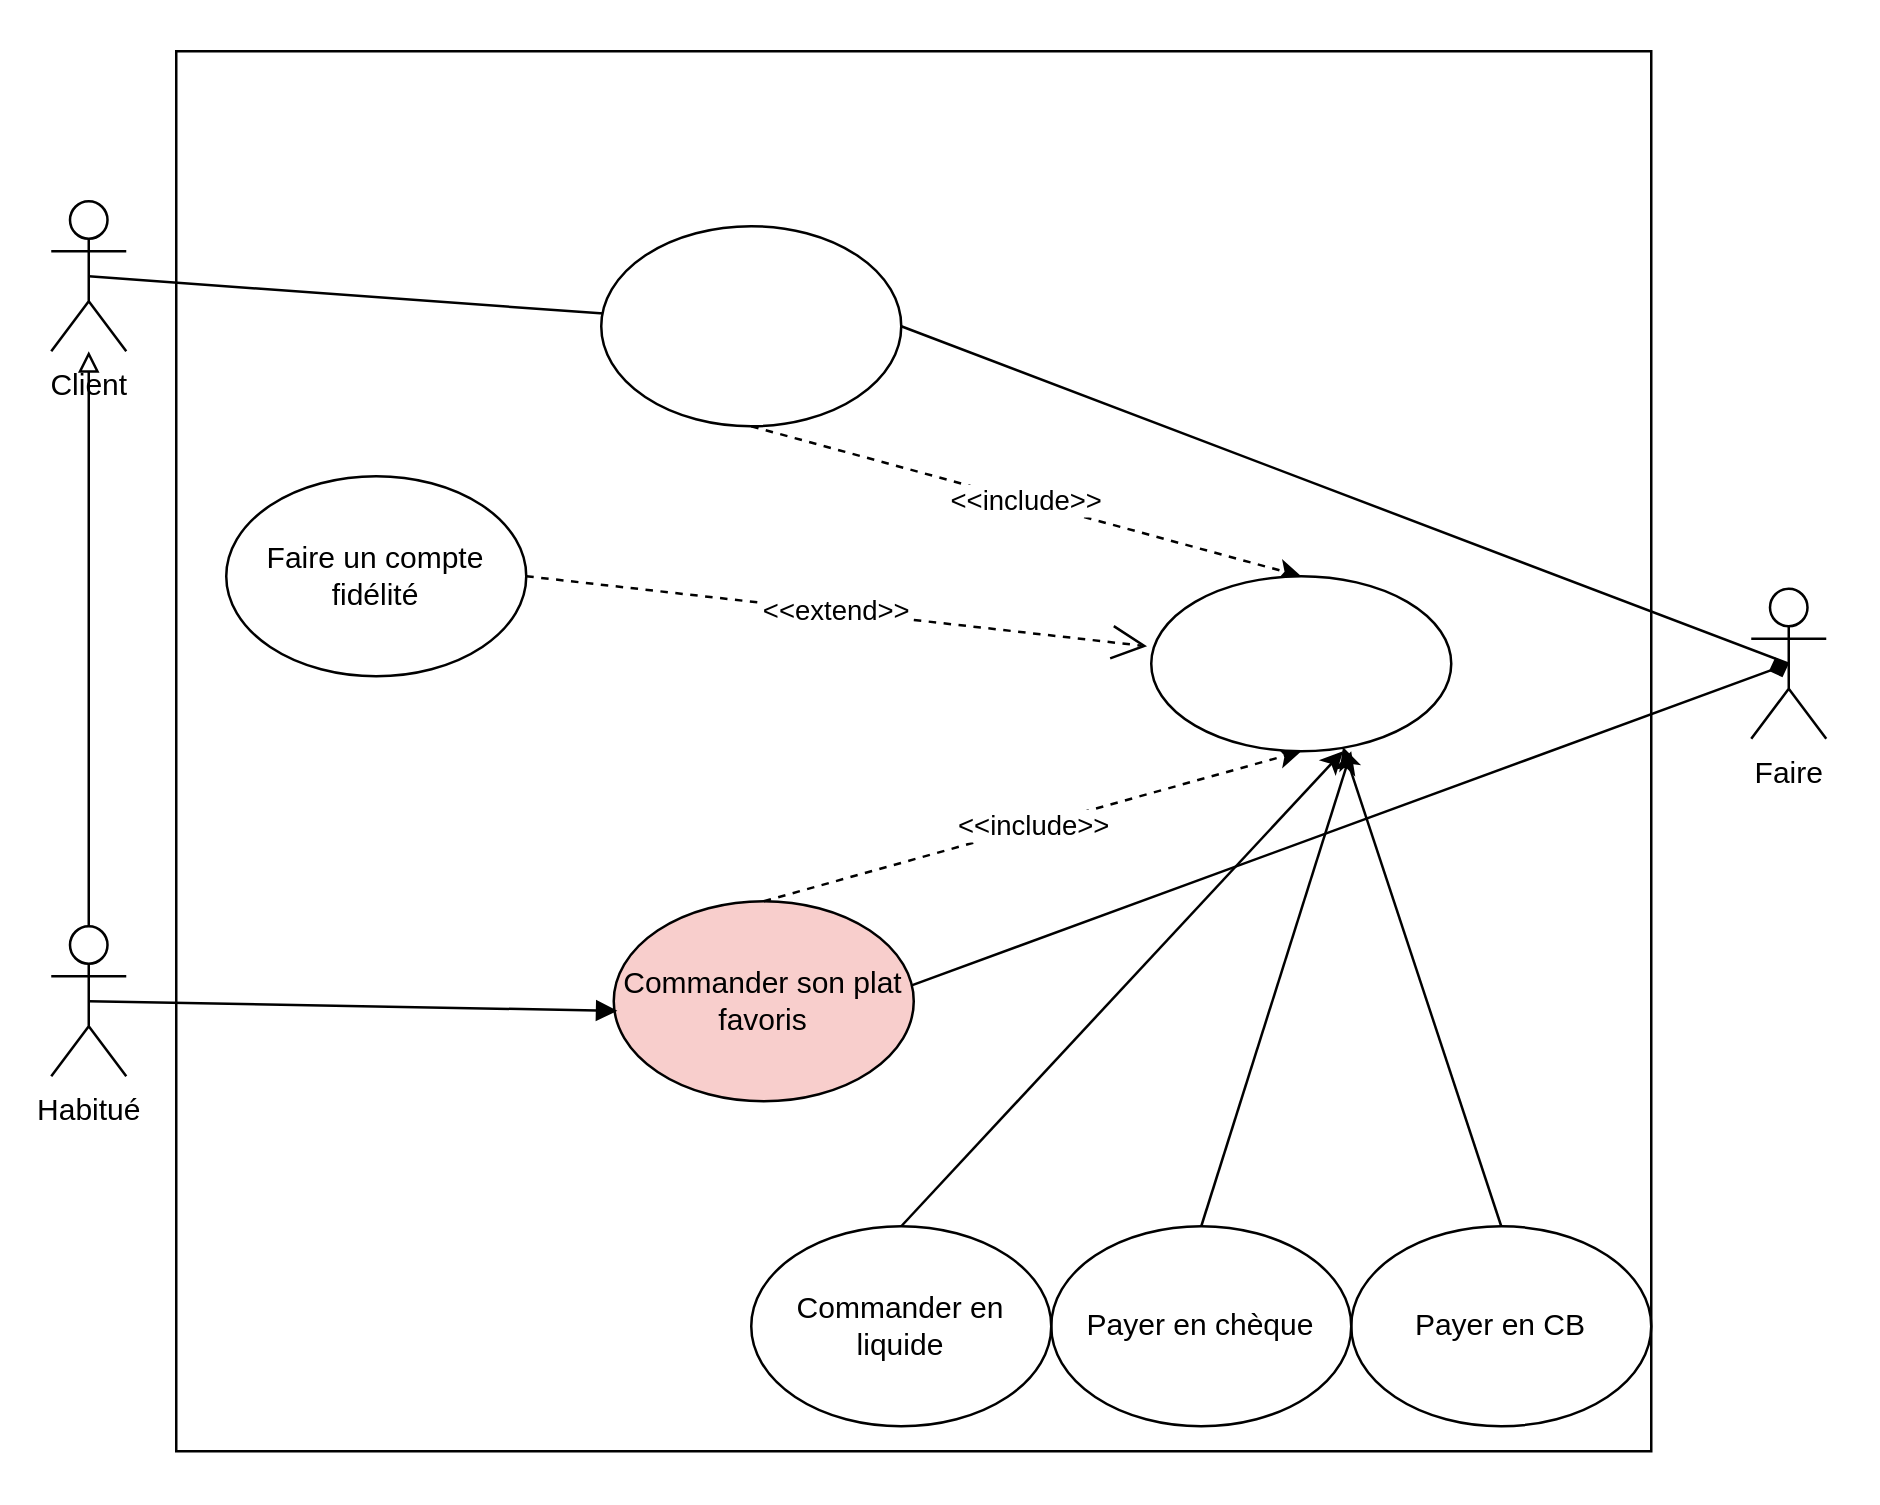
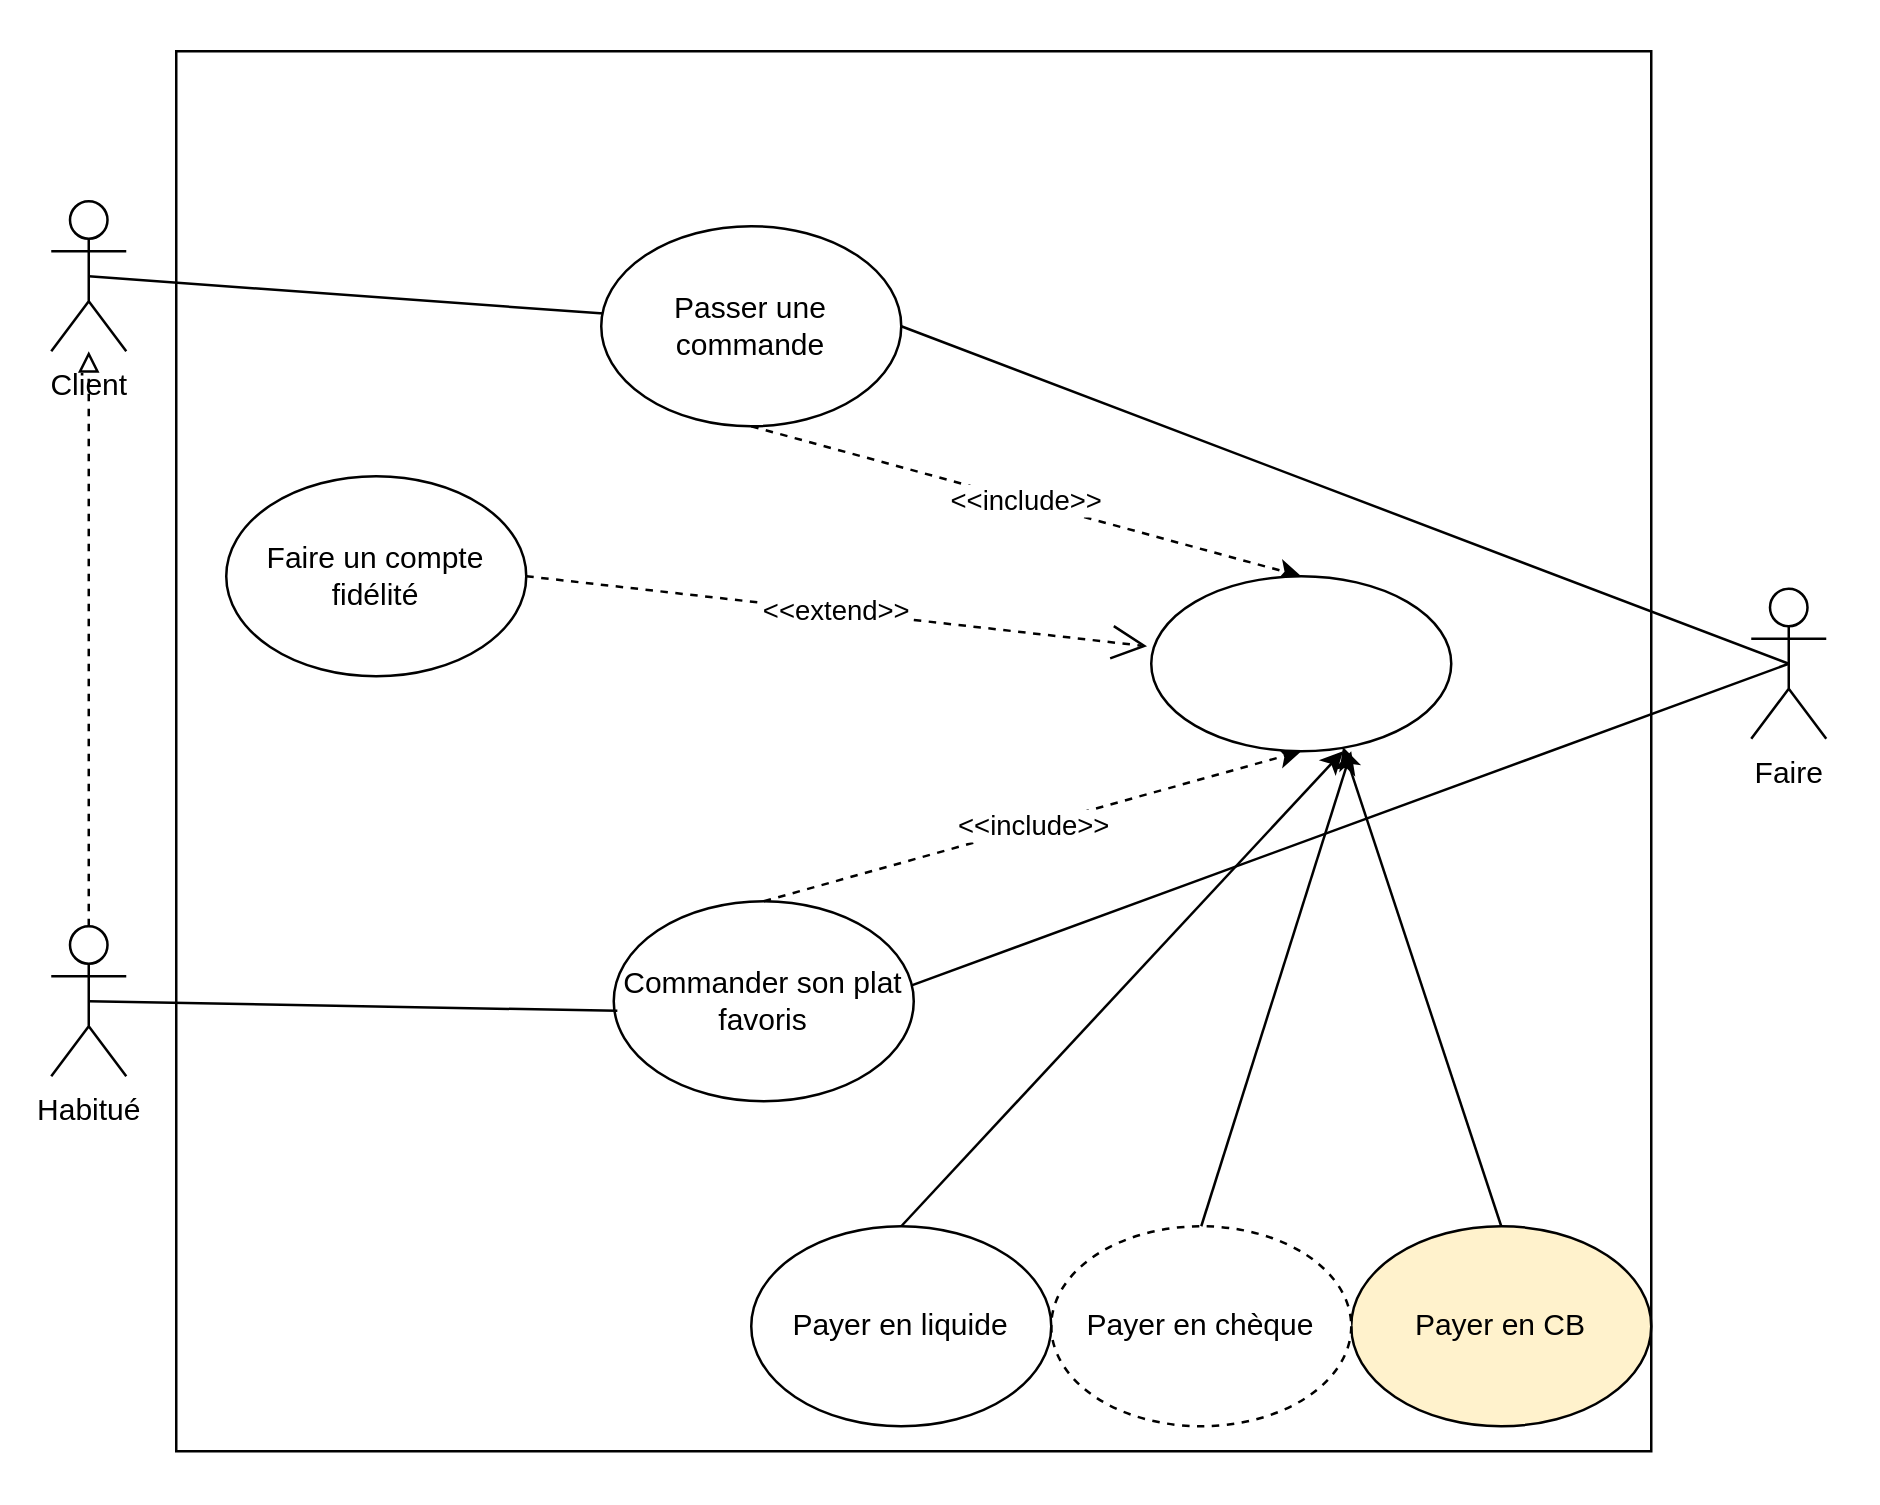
+ <mxCell id="18" value="Passer une commande" style="text;html=1;strokeColor=none;fillColor=none;align=center;verticalAlign=middle;whiteSpace=wrap;rounded=0;" vertex="1" parent="16"><mxGeometry x="25" y="25" width="70" height="30" as="geometry" /></mxCell>
- <mxCell id="11" value="" style="endArrow=block;html=1;rounded=0;endFill=0;" edge="1" parent="1" source="7" target="3"><mxGeometry width="50" height="50" relative="1" as="geometry"><mxPoint x="115" y="330" as="sourcePoint" /><mxPoint x="110" y="260" as="targetPoint" /></mxGeometry></mxCell>
+ <mxCell id="11" value="" style="endArrow=block;html=1;rounded=0;endFill=0;dashed=1;" edge="1" parent="1" source="7" target="3"><mxGeometry width="50" height="50" relative="1" as="geometry"><mxPoint x="115" y="330" as="sourcePoint" /><mxPoint x="110" y="260" as="targetPoint" /></mxGeometry></mxCell>
- <mxCell id="10" value="" style="endArrow=diamond;html=1;rounded=0;exitX=0.993;exitY=0.421;exitDx=0;exitDy=0;entryX=0.5;entryY=0.5;entryDx=0;entryDy=0;entryPerimeter=0;exitPerimeter=0;" edge="1" parent="1" source="8" target="4"><mxGeometry width="50" height="50" relative="1" as="geometry"><mxPoint x="296" y="299.8" as="sourcePoint" /><mxPoint x="391" y="299.8" as="targetPoint" /></mxGeometry></mxCell>
+ <mxCell id="10" value="" style="endArrow=none;html=1;rounded=0;exitX=0.993;exitY=0.421;exitDx=0;exitDy=0;entryX=0.5;entryY=0.5;entryDx=0;entryDy=0;entryPerimeter=0;exitPerimeter=0;" edge="1" parent="1" source="8" target="4"><mxGeometry width="50" height="50" relative="1" as="geometry"><mxPoint x="296" y="299.8" as="sourcePoint" /><mxPoint x="391" y="299.8" as="targetPoint" /></mxGeometry></mxCell>
- <mxCell id="8" value="Commander son plat favoris" style="ellipse;whiteSpace=wrap;html=1;fillColor=#f8cecc;" vertex="1" parent="1"><mxGeometry x="245" y="360" width="120" height="80" as="geometry" /></mxCell>
+ <mxCell id="8" value="Commander son plat favoris" style="ellipse;whiteSpace=wrap;html=1;" vertex="1" parent="1"><mxGeometry x="245" y="360" width="120" height="80" as="geometry" /></mxCell>
- <mxCell id="9" value="" style="endArrow=block;html=1;rounded=0;entryX=0.012;entryY=0.548;entryDx=0;entryDy=0;entryPerimeter=0;exitX=0.5;exitY=0.5;exitDx=0;exitDy=0;exitPerimeter=0;" edge="1" parent="1" source="7" target="8"><mxGeometry width="50" height="50" relative="1" as="geometry"><mxPoint x="108" y="302.5" as="sourcePoint" /><mxPoint x="175" y="297.5" as="targetPoint" /></mxGeometry></mxCell>
+ <mxCell id="9" value="" style="endArrow=none;html=1;rounded=0;entryX=0.012;entryY=0.548;entryDx=0;entryDy=0;entryPerimeter=0;exitX=0.5;exitY=0.5;exitDx=0;exitDy=0;exitPerimeter=0;" edge="1" parent="1" source="7" target="8"><mxGeometry width="50" height="50" relative="1" as="geometry"><mxPoint x="108" y="302.5" as="sourcePoint" /><mxPoint x="175" y="297.5" as="targetPoint" /></mxGeometry></mxCell>
- <mxCell id="25" value="Commander en liquide" style="ellipse;whiteSpace=wrap;html=1;" vertex="1" parent="1"><mxGeometry x="300" y="490" width="120" height="80" as="geometry" /></mxCell>
+ <mxCell id="25" value="Payer en liquide" style="ellipse;whiteSpace=wrap;html=1;" vertex="1" parent="1"><mxGeometry x="300" y="490" width="120" height="80" as="geometry" /></mxCell>
- <mxCell id="24" value="Payer en chèque" style="ellipse;whiteSpace=wrap;html=1;" vertex="1" parent="1"><mxGeometry x="420" y="490" width="120" height="80" as="geometry" /></mxCell>
+ <mxCell id="24" value="Payer en chèque" style="ellipse;whiteSpace=wrap;html=1;dashed=1;" vertex="1" parent="1"><mxGeometry x="420" y="490" width="120" height="80" as="geometry" /></mxCell>
- <mxCell id="23" value="Payer en CB" style="ellipse;whiteSpace=wrap;html=1;" vertex="1" parent="1"><mxGeometry x="540" y="490" width="120" height="80" as="geometry" /></mxCell>
+ <mxCell id="23" value="Payer en CB" style="ellipse;whiteSpace=wrap;html=1;fillColor=#fff2cc;" vertex="1" parent="1"><mxGeometry x="540" y="490" width="120" height="80" as="geometry" /></mxCell>
